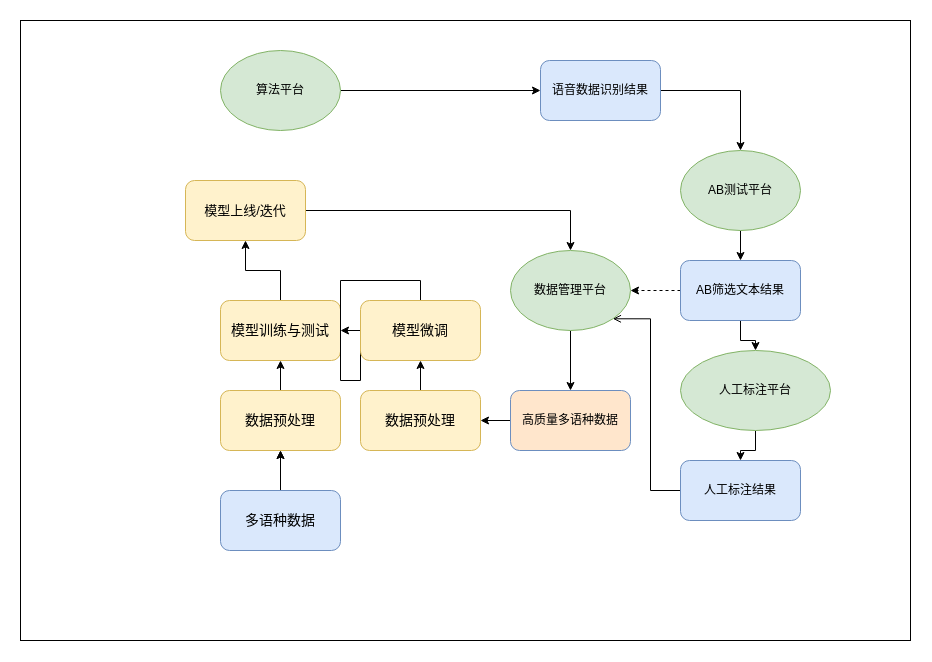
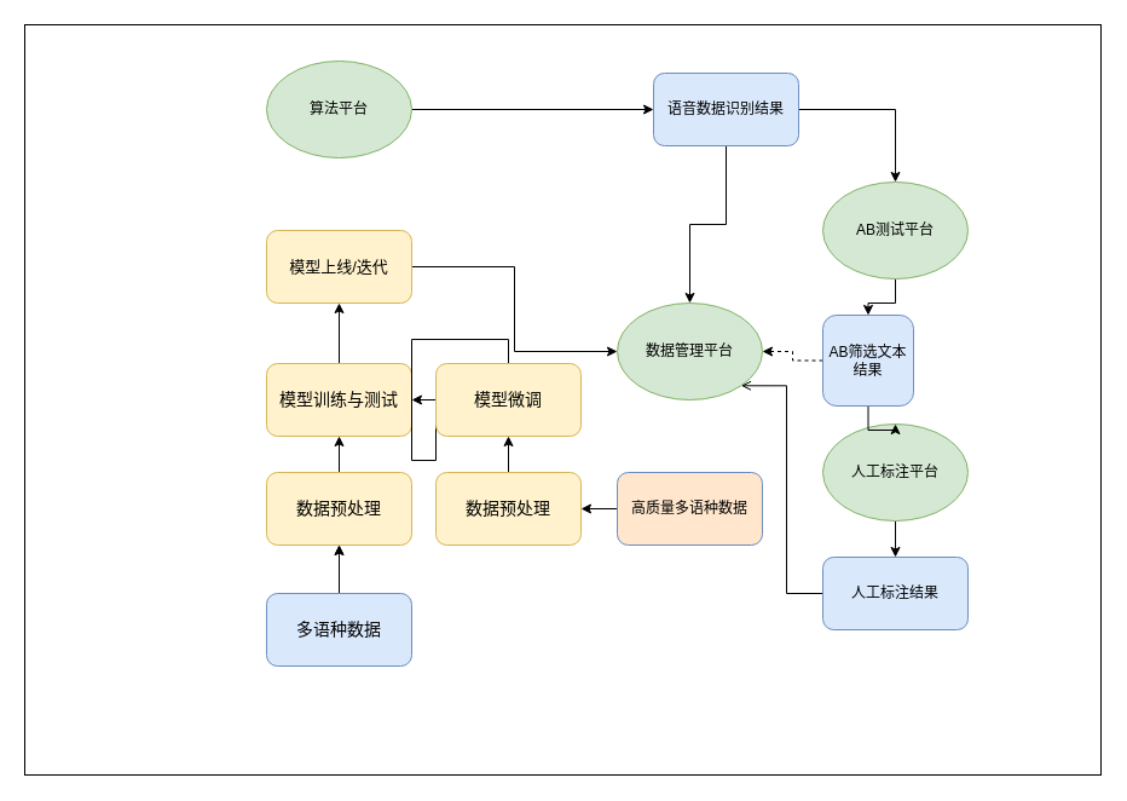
+ <mxCell id="21" style="edgeStyle=orthogonalEdgeStyle;rounded=0;orthogonalLoop=1;jettySize=auto;html=1;" edge="1" parent="1" source="22" target="17"><mxGeometry relative="1" as="geometry" /></mxCell>
- <mxCell id="11" value="模型上线/迭代" style="rounded=1;whiteSpace=wrap;html=1;fontSize=13;fillColor=#fff2cc;strokeColor=#d6b656;" vertex="1" parent="1"><mxGeometry x="185" y="180" width="120" height="60" as="geometry" /></mxCell>
+ <mxCell id="11" value="模型上线/迭代" style="rounded=1;whiteSpace=wrap;html=1;fontSize=13;fillColor=#fff2cc;strokeColor=#d6b656;" vertex="1" parent="1"><mxGeometry x="220" y="190" width="120" height="60" as="geometry" /></mxCell>
- <mxCell id="25" value="AB筛选文本结果" style="rounded=1;whiteSpace=wrap;html=1;fillColor=#dae8fc;strokeColor=#6c8ebf;" vertex="1" parent="1"><mxGeometry x="680" y="260" width="120" height="60" as="geometry" /></mxCell>
+ <mxCell id="25" value="AB筛选文本结果" style="rounded=1;whiteSpace=wrap;html=1;fillColor=#dae8fc;strokeColor=#6c8ebf;" vertex="1" parent="1"><mxGeometry x="680" y="260" width="75" height="75" as="geometry" /></mxCell>
- <mxCell id="16" style="edgeStyle=orthogonalEdgeStyle;rounded=0;orthogonalLoop=1;jettySize=auto;html=1;" edge="1" parent="1" source="17" target="31"><mxGeometry relative="1" as="geometry" /></mxCell>
- <mxCell id="19" value="人工标注平台" style="ellipse;whiteSpace=wrap;html=1;fillColor=#d5e8d4;strokeColor=#82b366;" vertex="1" parent="1"><mxGeometry x="680" y="350" width="150" height="80" as="geometry" /></mxCell>
+ <mxCell id="19" value="人工标注平台" style="ellipse;whiteSpace=wrap;html=1;fillColor=#d5e8d4;strokeColor=#82b366;" vertex="1" parent="1"><mxGeometry x="680" y="350" width="120" height="80" as="geometry" /></mxCell>
